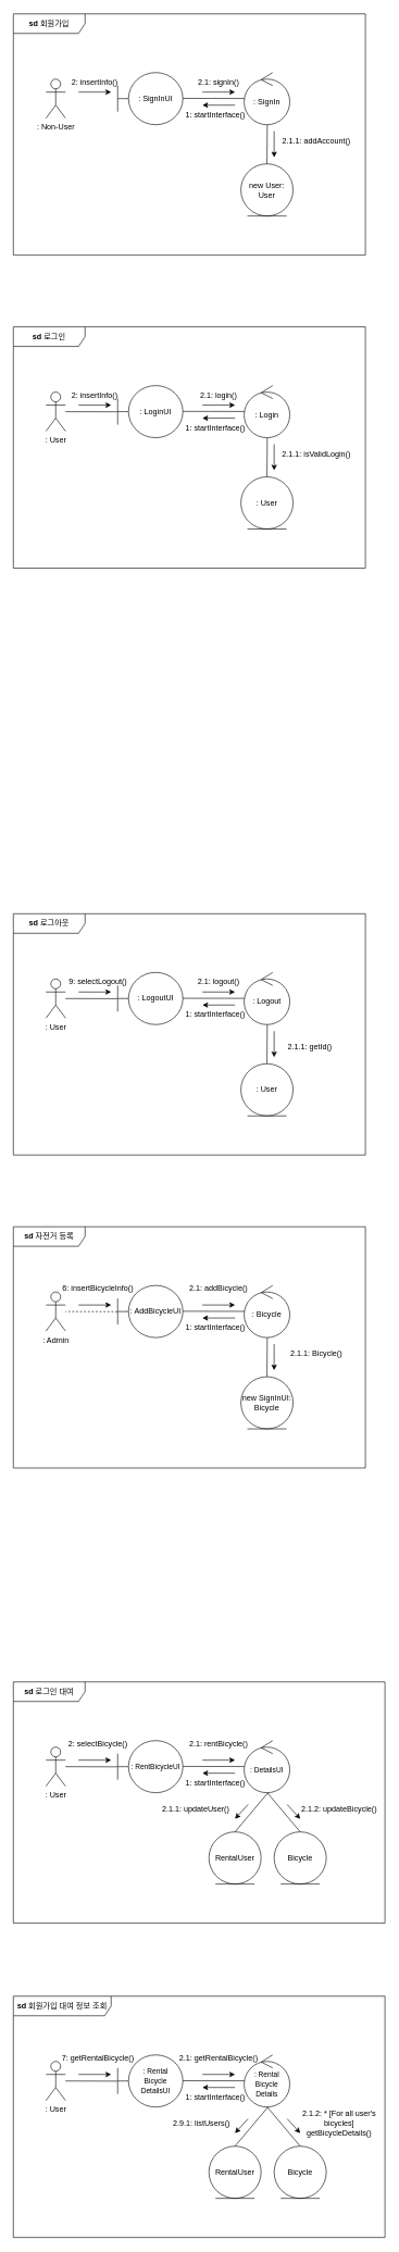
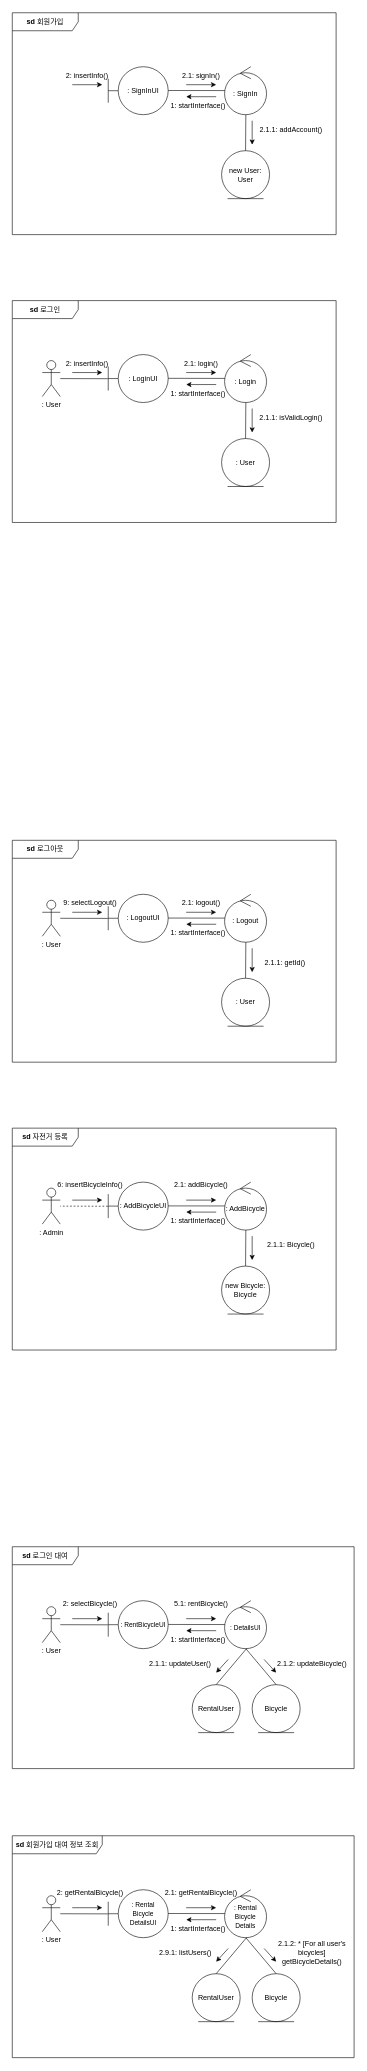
- <mxCell id="3" value=": Non-User" style="shape=umlActor;verticalLabelPosition=bottom;verticalAlign=top;html=1;" vertex="1" parent="1"><mxGeometry x="70" y="120" width="30" height="60" as="geometry" /></mxCell>
- <mxCell id="52" value=": Bicycle" style="ellipse;shape=umlControl;whiteSpace=wrap;html=1;" vertex="1" parent="1"><mxGeometry x="374" y="1970" width="70" height="80" as="geometry" /></mxCell>
+ <mxCell id="52" value=": AddBicycle" style="ellipse;shape=umlControl;whiteSpace=wrap;html=1;" vertex="1" parent="1"><mxGeometry x="374" y="1970" width="70" height="80" as="geometry" /></mxCell>
- <mxCell id="53" value="new SignInUI:&lt;div&gt;Bicycle&lt;/div&gt;" style="ellipse;shape=umlEntity;whiteSpace=wrap;html=1;" vertex="1" parent="1"><mxGeometry x="369" y="2110" width="80" height="80" as="geometry" /></mxCell>
+ <mxCell id="53" value="new Bicycle:&lt;div&gt;Bicycle&lt;/div&gt;" style="ellipse;shape=umlEntity;whiteSpace=wrap;html=1;" vertex="1" parent="1"><mxGeometry x="369" y="2110" width="80" height="80" as="geometry" /></mxCell>
- <mxCell id="75" value="2.1: rentBicycle()" style="text;html=1;align=center;verticalAlign=middle;whiteSpace=wrap;rounded=0;" vertex="1" parent="1"><mxGeometry x="285" y="2658" width="100" height="30" as="geometry" /></mxCell>
+ <mxCell id="75" value="5.1: rentBicycle()" style="text;html=1;align=center;verticalAlign=middle;whiteSpace=wrap;rounded=0;" vertex="1" parent="1"><mxGeometry x="285" y="2658" width="100" height="30" as="geometry" /></mxCell>
- <mxCell id="92" value="7: getRentalBicycle()" style="text;html=1;align=center;verticalAlign=middle;whiteSpace=wrap;rounded=0;" vertex="1" parent="1"><mxGeometry x="90" y="3140" width="120" height="30" as="geometry" /></mxCell>
+ <mxCell id="92" value="2: getRentalBicycle()" style="text;html=1;align=center;verticalAlign=middle;whiteSpace=wrap;rounded=0;" vertex="1" parent="1"><mxGeometry x="90" y="3140" width="120" height="30" as="geometry" /></mxCell>
